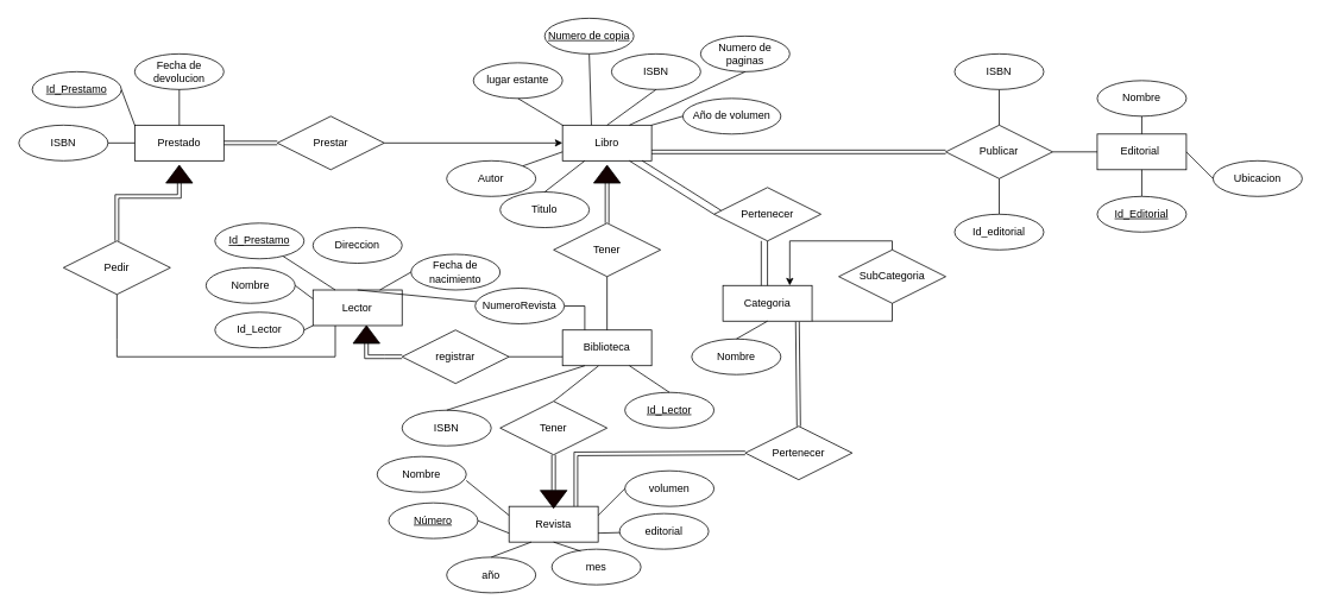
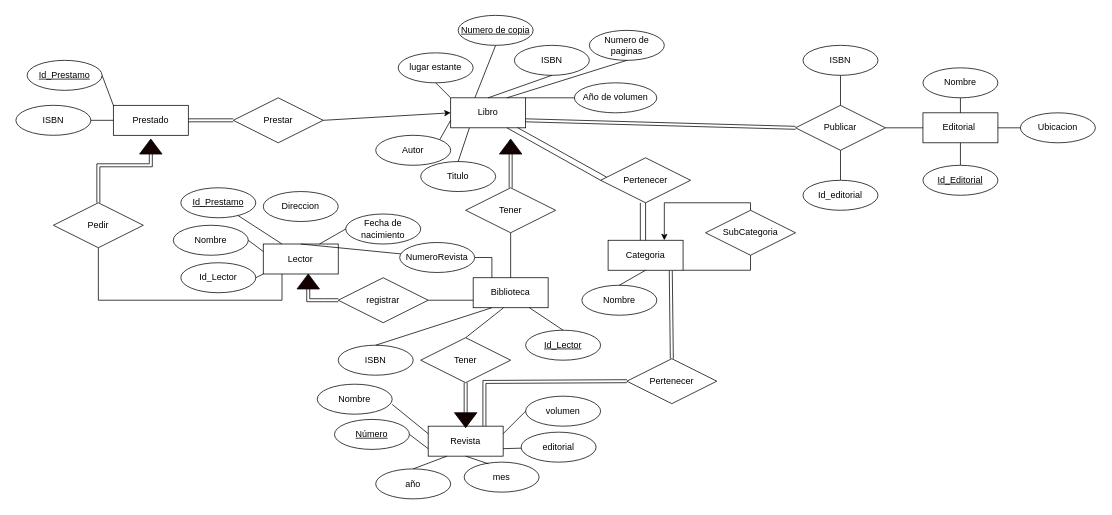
- <mxCell id="61" value="Fecha de devolucion" style="ellipse;whiteSpace=wrap;html=1;align=center;" parent="1" vertex="1"><mxGeometry x="150" y="60" width="100" height="40" as="geometry" /></mxCell>
- <mxCell id="62" value="" style="endArrow=none;html=1;rounded=0;exitX=0.5;exitY=0;exitDx=0;exitDy=0;entryX=0.5;entryY=1;entryDx=0;entryDy=0;" parent="1" source="60" target="61" edge="1"><mxGeometry width="50" height="50" relative="1" as="geometry"><mxPoint x="310" y="140" as="sourcePoint" /><mxPoint x="360" y="90" as="targetPoint" /></mxGeometry></mxCell>
- <mxCell id="2" value="Libro" style="whiteSpace=wrap;html=1;align=center;" parent="1" vertex="1"><mxGeometry x="630" y="140" width="100" height="40" as="geometry" /></mxCell>
+ <mxCell id="2" value="Libro" style="whiteSpace=wrap;html=1;align=center;" parent="1" vertex="1"><mxGeometry x="600" y="130" width="100" height="40" as="geometry" /></mxCell>
- <mxCell id="15" value="Ubicacion" style="ellipse;whiteSpace=wrap;html=1;align=center;" parent="1" vertex="1"><mxGeometry x="1360" y="180" width="100" height="40" as="geometry" /></mxCell>
+ <mxCell id="15" value="Ubicacion" style="ellipse;whiteSpace=wrap;html=1;align=center;" parent="1" vertex="1"><mxGeometry x="1360" y="150" width="100" height="40" as="geometry" /></mxCell>
- <mxCell id="85" value="&lt;u&gt;Número&lt;/u&gt;" style="ellipse;whiteSpace=wrap;html=1;align=center;" parent="1" vertex="1"><mxGeometry x="435" y="564" width="100" height="40" as="geometry" /></mxCell>
+ <mxCell id="85" value="&lt;u&gt;Número&lt;/u&gt;" style="ellipse;whiteSpace=wrap;html=1;align=center;" parent="1" vertex="1"><mxGeometry x="445" y="559" width="100" height="40" as="geometry" /></mxCell>
